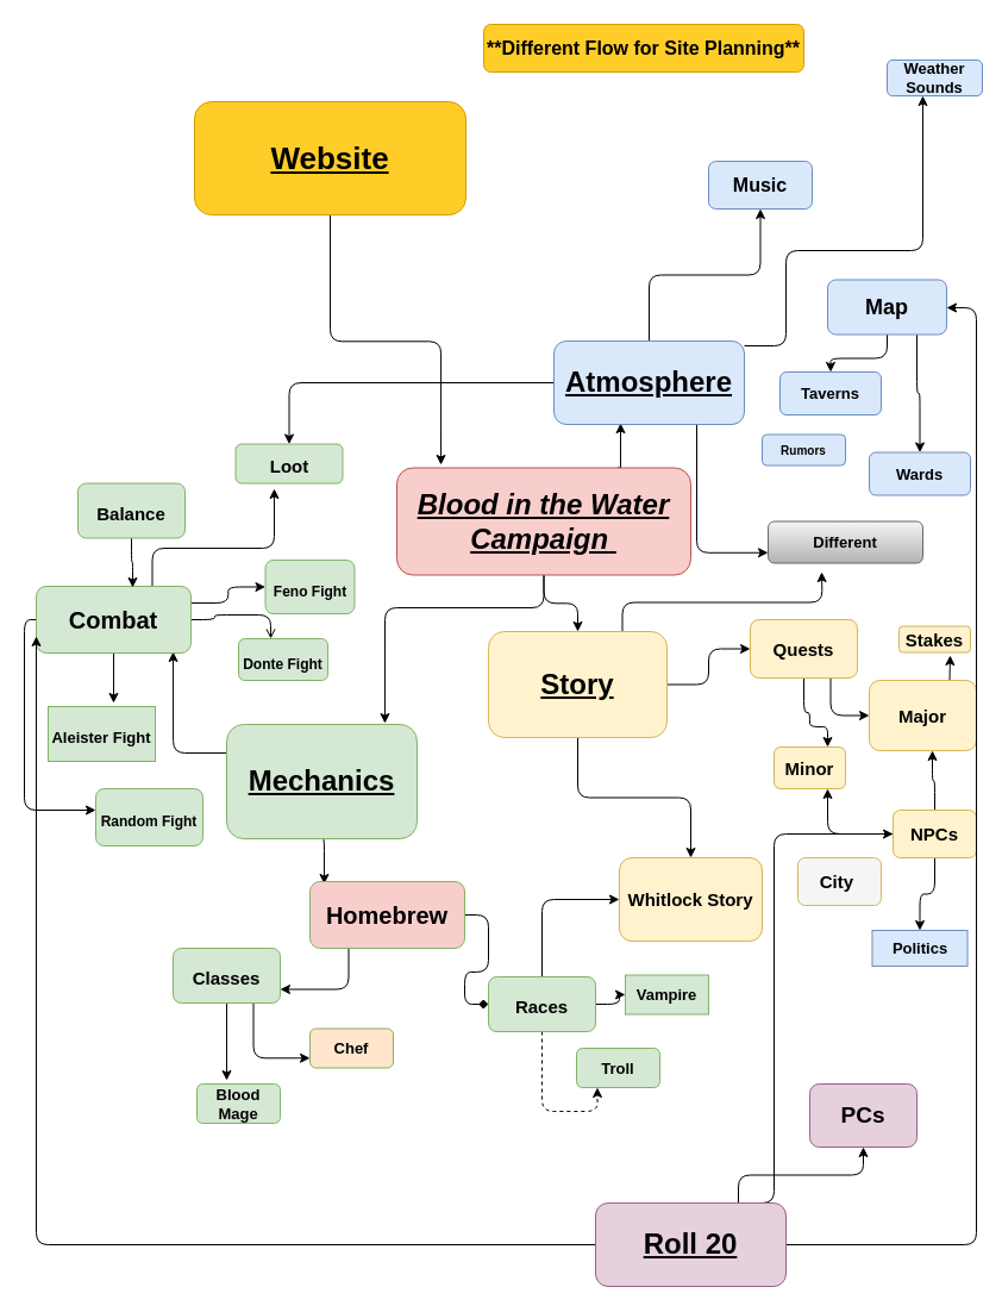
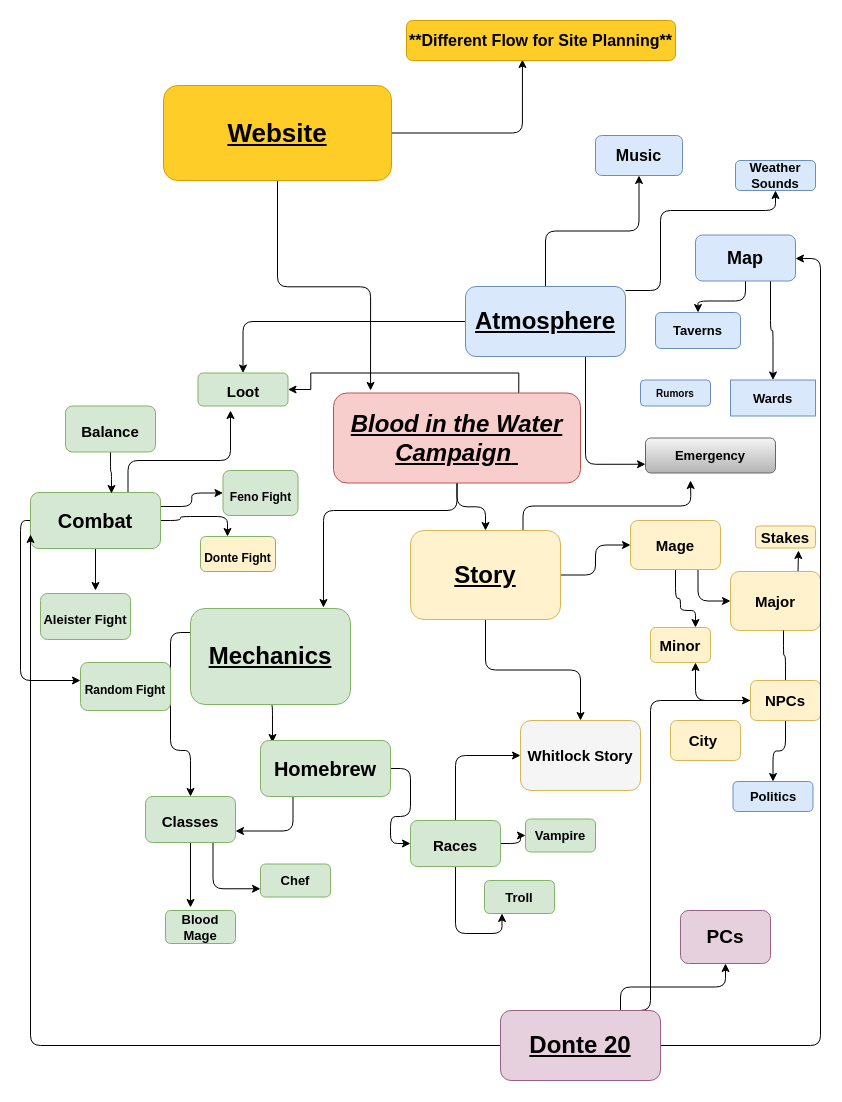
- <mxCell id="64" value="&lt;font style=&quot;font-size: 13px&quot;&gt;Weather Sounds&lt;br style=&quot;font-size: 13px&quot;&gt;&lt;/font&gt;" style="rounded=1;whiteSpace=wrap;html=1;fontSize=13;fillColor=#dae8fc;strokeColor=#6c8ebf;fontStyle=1" vertex="1" parent="1"><mxGeometry x="745" y="50" width="80" height="30" as="geometry" /></mxCell>
+ <mxCell id="64" value="&lt;font style=&quot;font-size: 13px&quot;&gt;Weather Sounds&lt;br style=&quot;font-size: 13px&quot;&gt;&lt;/font&gt;" style="rounded=1;whiteSpace=wrap;html=1;fontSize=13;fillColor=#dae8fc;strokeColor=#6c8ebf;fontStyle=1" vertex="1" parent="1"><mxGeometry x="735" y="160" width="80" height="30" as="geometry" /></mxCell>
+ <mxCell id="69" style="edgeStyle=orthogonalEdgeStyle;rounded=1;orthogonalLoop=1;jettySize=auto;html=1;fontSize=24;entryX=0.431;entryY=0.975;entryDx=0;entryDy=0;entryPerimeter=0;" edge="1" parent="1" source="70" target="76"><mxGeometry relative="1" as="geometry"><mxPoint x="520" y="70" as="targetPoint" /></mxGeometry></mxCell>
- <mxCell id="62" value="&lt;font style=&quot;font-size: 10px;&quot;&gt;Rumors&lt;br style=&quot;font-size: 10px;&quot;&gt;&lt;/font&gt;" style="rounded=1;whiteSpace=wrap;html=1;fontSize=10;fillColor=#dae8fc;strokeColor=#6c8ebf;fontStyle=1" vertex="1" parent="1"><mxGeometry x="640" y="364.5" width="70" height="26" as="geometry" /></mxCell>
+ <mxCell id="62" value="&lt;font style=&quot;font-size: 10px;&quot;&gt;Rumors&lt;br style=&quot;font-size: 10px;&quot;&gt;&lt;/font&gt;" style="rounded=1;whiteSpace=wrap;html=1;fontSize=10;fillColor=#dae8fc;strokeColor=#6c8ebf;fontStyle=1" vertex="1" parent="1"><mxGeometry x="640" y="379.5" width="70" height="26" as="geometry" /></mxCell>
- <mxCell id="3" style="edgeStyle=orthogonalEdgeStyle;rounded=0;orthogonalLoop=1;jettySize=auto;html=1;exitX=0.75;exitY=0;exitDx=0;exitDy=0;entryX=0.35;entryY=0.986;entryDx=0;entryDy=0;entryPerimeter=0;fontSize=24;" edge="1" parent="1" source="5" target="55"><mxGeometry relative="1" as="geometry" /></mxCell>
+ <mxCell id="3" style="edgeStyle=orthogonalEdgeStyle;rounded=0;orthogonalLoop=1;jettySize=auto;html=1;exitX=0.75;exitY=0;exitDx=0;exitDy=0;fontSize=24;" edge="1" parent="1" source="5" target="66"><mxGeometry relative="1" as="geometry" /></mxCell>
- <mxCell id="59" value="&lt;font style=&quot;font-size: 13px&quot;&gt;Wards&lt;br style=&quot;font-size: 13px&quot;&gt;&lt;/font&gt;" style="rounded=1;whiteSpace=wrap;html=1;fontSize=13;fillColor=#dae8fc;strokeColor=#6c8ebf;fontStyle=1" vertex="1" parent="1"><mxGeometry x="730" y="379.5" width="85" height="36" as="geometry" /></mxCell>
+ <mxCell id="59" value="&lt;font style=&quot;font-size: 13px&quot;&gt;Wards&lt;br style=&quot;font-size: 13px&quot;&gt;&lt;/font&gt;" style="whiteSpace=wrap;html=1;fontSize=13;fillColor=#dae8fc;strokeColor=#6c8ebf;fontStyle=1;rounded=0;" vertex="1" parent="1"><mxGeometry x="730" y="379.5" width="85" height="36" as="geometry" /></mxCell>
- <mxCell id="65" value="&lt;font style=&quot;font-size: 13px&quot;&gt;Different&lt;br style=&quot;font-size: 13px&quot;&gt;&lt;/font&gt;" style="rounded=1;whiteSpace=wrap;html=1;fontSize=13;fillColor=#f5f5f5;fontStyle=1;gradientColor=#b3b3b3;strokeColor=#666666;" vertex="1" parent="1"><mxGeometry x="645" y="437.5" width="130" height="35" as="geometry" /></mxCell>
+ <mxCell id="65" value="&lt;font style=&quot;font-size: 13px&quot;&gt;Emergency&lt;br style=&quot;font-size: 13px&quot;&gt;&lt;/font&gt;" style="rounded=1;whiteSpace=wrap;html=1;fontSize=13;fillColor=#f5f5f5;fontStyle=1;gradientColor=#b3b3b3;strokeColor=#666666;" vertex="1" parent="1"><mxGeometry x="645" y="437.5" width="130" height="35" as="geometry" /></mxCell>
- <mxCell id="40" style="edgeStyle=orthogonalEdgeStyle;rounded=1;orthogonalLoop=1;jettySize=auto;html=1;entryX=0.36;entryY=0;entryDx=0;entryDy=0;entryPerimeter=0;fontSize=24;endArrow=open;" edge="1" parent="1" source="44" target="49"><mxGeometry relative="1" as="geometry" /></mxCell>
+ <mxCell id="40" style="edgeStyle=orthogonalEdgeStyle;rounded=1;orthogonalLoop=1;jettySize=auto;html=1;entryX=0.36;entryY=0;entryDx=0;entryDy=0;entryPerimeter=0;fontSize=24;" edge="1" parent="1" source="44" target="49"><mxGeometry relative="1" as="geometry" /></mxCell>
- <mxCell id="13" value="Quests" style="rounded=1;whiteSpace=wrap;html=1;fillColor=#fff2cc;strokeColor=#d6b656;fontStyle=1;fontSize=15;" vertex="1" parent="1"><mxGeometry x="630" y="520" width="90" height="49" as="geometry" /></mxCell>
+ <mxCell id="13" value="Mage" style="rounded=1;whiteSpace=wrap;html=1;fillColor=#fff2cc;strokeColor=#d6b656;fontStyle=1;fontSize=15;" vertex="1" parent="1"><mxGeometry x="630" y="520" width="90" height="49" as="geometry" /></mxCell>
- <mxCell id="49" value="&lt;font&gt;&lt;font style=&quot;font-size: 12px&quot;&gt;Donte Fight&lt;/font&gt;&lt;br&gt;&lt;/font&gt;" style="rounded=1;whiteSpace=wrap;html=1;fontSize=24;fillColor=#d5e8d4;strokeColor=#82b366;fontStyle=1" vertex="1" parent="1"><mxGeometry x="200" y="536" width="75" height="35" as="geometry" /></mxCell>
+ <mxCell id="49" value="&lt;font&gt;&lt;font style=&quot;font-size: 12px&quot;&gt;Donte Fight&lt;/font&gt;&lt;br&gt;&lt;/font&gt;" style="rounded=1;whiteSpace=wrap;html=1;fontSize=24;fillColor=#fff2cc;strokeColor=#82b366;fontStyle=1;" vertex="1" parent="1"><mxGeometry x="200" y="536" width="75" height="35" as="geometry" /></mxCell>
- <mxCell id="22" style="edgeStyle=orthogonalEdgeStyle;rounded=1;orthogonalLoop=1;jettySize=auto;html=1;exitX=0;exitY=0.25;exitDx=0;exitDy=0;entryX=0.885;entryY=0.982;entryDx=0;entryDy=0;entryPerimeter=0;fontSize=24;strokeColor=#000000;" edge="1" parent="1" source="24" target="44"><mxGeometry relative="1" as="geometry" /></mxCell>
+ <mxCell id="22" style="edgeStyle=orthogonalEdgeStyle;rounded=1;orthogonalLoop=1;jettySize=auto;html=1;exitX=0;exitY=0.25;exitDx=0;exitDy=0;fontSize=24;strokeColor=#000000;" edge="1" parent="1" source="24" target="27"><mxGeometry relative="1" as="geometry" /></mxCell>
- <mxCell id="47" value="&lt;font&gt;&lt;font style=&quot;font-size: 13px&quot;&gt;Aleister Fight&lt;/font&gt;&lt;br&gt;&lt;/font&gt;" style="whiteSpace=wrap;html=1;fontSize=24;fillColor=#d5e8d4;strokeColor=#82b366;fontStyle=1;rounded=0;" vertex="1" parent="1"><mxGeometry x="40" y="593" width="90" height="46" as="geometry" /></mxCell>
+ <mxCell id="47" value="&lt;font&gt;&lt;font style=&quot;font-size: 13px&quot;&gt;Aleister Fight&lt;/font&gt;&lt;br&gt;&lt;/font&gt;" style="rounded=1;whiteSpace=wrap;html=1;fontSize=24;fillColor=#d5e8d4;strokeColor=#82b366;fontStyle=1" vertex="1" parent="1"><mxGeometry x="40" y="593" width="90" height="46" as="geometry" /></mxCell>
- <mxCell id="18" style="edgeStyle=orthogonalEdgeStyle;rounded=1;orthogonalLoop=1;jettySize=auto;html=1;exitX=0.5;exitY=0;exitDx=0;exitDy=0;entryX=0.589;entryY=1;entryDx=0;entryDy=0;entryPerimeter=0;fontSize=24;" edge="1" parent="1" source="21" target="16"><mxGeometry relative="1" as="geometry" /></mxCell>
+ <mxCell id="18" style="edgeStyle=orthogonalEdgeStyle;rounded=1;orthogonalLoop=1;jettySize=auto;html=1;exitX=0.5;exitY=0;exitDx=0;exitDy=0;entryX=0.589;entryY=1;entryDx=0;entryDy=0;entryPerimeter=0;fontSize=24;endArrow=none;" edge="1" parent="1" source="21" target="16"><mxGeometry relative="1" as="geometry" /></mxCell>
- <mxCell id="10" value="City&amp;nbsp;" style="rounded=1;whiteSpace=wrap;html=1;fillColor=#f5f5f5;strokeColor=#d6b656;fontStyle=1;fontSize=15;" vertex="1" parent="1"><mxGeometry x="670" y="720" width="70" height="40" as="geometry" /></mxCell>
+ <mxCell id="10" value="City&amp;nbsp;" style="rounded=1;whiteSpace=wrap;html=1;fillColor=#fff2cc;strokeColor=#d6b656;fontStyle=1;fontSize=15;" vertex="1" parent="1"><mxGeometry x="670" y="720" width="70" height="40" as="geometry" /></mxCell>
- <mxCell id="14" value="Whitlock Story" style="rounded=1;whiteSpace=wrap;html=1;fillColor=#fff2cc;strokeColor=#d6b656;fontStyle=1;fontSize=15;" vertex="1" parent="1"><mxGeometry x="520" y="720" width="120" height="70" as="geometry" /></mxCell>
+ <mxCell id="14" value="Whitlock Story" style="rounded=1;whiteSpace=wrap;html=1;fillColor=#f5f5f5;strokeColor=#d6b656;fontStyle=1;fontSize=15;" vertex="1" parent="1"><mxGeometry x="520" y="720" width="120" height="70" as="geometry" /></mxCell>
- <mxCell id="30" value="&lt;font style=&quot;font-size: 20px&quot;&gt;Homebrew&lt;br&gt;&lt;/font&gt;" style="rounded=1;whiteSpace=wrap;html=1;fontSize=24;fillColor=#f8cecc;strokeColor=#82b366;fontStyle=1;" vertex="1" parent="1"><mxGeometry x="260" y="740" width="130" height="56" as="geometry" /></mxCell>
+ <mxCell id="30" value="&lt;font style=&quot;font-size: 20px&quot;&gt;Homebrew&lt;br&gt;&lt;/font&gt;" style="rounded=1;whiteSpace=wrap;html=1;fontSize=24;fillColor=#d5e8d4;strokeColor=#82b366;fontStyle=1" vertex="1" parent="1"><mxGeometry x="260" y="740" width="130" height="56" as="geometry" /></mxCell>
- <mxCell id="61" value="&lt;font style=&quot;font-size: 13px&quot;&gt;Politics&lt;br style=&quot;font-size: 13px&quot;&gt;&lt;/font&gt;" style="whiteSpace=wrap;html=1;fontSize=13;fillColor=#dae8fc;strokeColor=#6c8ebf;fontStyle=1;rounded=0;" vertex="1" parent="1"><mxGeometry x="732.5" y="781" width="80" height="30" as="geometry" /></mxCell>
+ <mxCell id="61" value="&lt;font style=&quot;font-size: 13px&quot;&gt;Politics&lt;br style=&quot;font-size: 13px&quot;&gt;&lt;/font&gt;" style="rounded=1;whiteSpace=wrap;html=1;fontSize=13;fillColor=#dae8fc;strokeColor=#6c8ebf;fontStyle=1" vertex="1" parent="1"><mxGeometry x="732.5" y="781" width="80" height="30" as="geometry" /></mxCell>
- <mxCell id="35" value="&lt;font style=&quot;font-size: 13px;&quot;&gt;Vampire&lt;br style=&quot;font-size: 13px;&quot;&gt;&lt;/font&gt;" style="whiteSpace=wrap;html=1;fontSize=13;fillColor=#d5e8d4;strokeColor=#82b366;fontStyle=1;rounded=0;" vertex="1" parent="1"><mxGeometry x="525" y="818.5" width="70" height="33" as="geometry" /></mxCell>
+ <mxCell id="35" value="&lt;font style=&quot;font-size: 13px;&quot;&gt;Vampire&lt;br style=&quot;font-size: 13px;&quot;&gt;&lt;/font&gt;" style="rounded=1;whiteSpace=wrap;html=1;fontSize=13;fillColor=#d5e8d4;strokeColor=#82b366;fontStyle=1" vertex="1" parent="1"><mxGeometry x="525" y="818.5" width="70" height="33" as="geometry" /></mxCell>
- <mxCell id="28" style="edgeStyle=orthogonalEdgeStyle;rounded=1;orthogonalLoop=1;jettySize=auto;html=1;entryX=0;entryY=0.5;entryDx=0;entryDy=0;fontSize=24;endArrow=diamond;" edge="1" parent="1" source="30" target="34"><mxGeometry relative="1" as="geometry" /></mxCell>
+ <mxCell id="28" style="edgeStyle=orthogonalEdgeStyle;rounded=1;orthogonalLoop=1;jettySize=auto;html=1;entryX=0;entryY=0.5;entryDx=0;entryDy=0;fontSize=24;" edge="1" parent="1" source="30" target="34"><mxGeometry relative="1" as="geometry" /></mxCell>
- <mxCell id="38" value="&lt;font style=&quot;font-size: 13px&quot;&gt;Chef&lt;br style=&quot;font-size: 13px&quot;&gt;&lt;/font&gt;" style="rounded=1;whiteSpace=wrap;html=1;fontSize=13;fillColor=#ffe6cc;strokeColor=#82b366;fontStyle=1;" vertex="1" parent="1"><mxGeometry x="260" y="863.5" width="70" height="33" as="geometry" /></mxCell>
+ <mxCell id="38" value="&lt;font style=&quot;font-size: 13px&quot;&gt;Chef&lt;br style=&quot;font-size: 13px&quot;&gt;&lt;/font&gt;" style="rounded=1;whiteSpace=wrap;html=1;fontSize=13;fillColor=#d5e8d4;strokeColor=#82b366;fontStyle=1" vertex="1" parent="1"><mxGeometry x="260" y="863.5" width="70" height="33" as="geometry" /></mxCell>
- <mxCell id="32" style="edgeStyle=orthogonalEdgeStyle;rounded=1;orthogonalLoop=1;jettySize=auto;html=1;entryX=0.25;entryY=1;entryDx=0;entryDy=0;fontSize=24;dashed=1;" edge="1" parent="1" source="34" target="37"><mxGeometry relative="1" as="geometry" /></mxCell>
+ <mxCell id="32" style="edgeStyle=orthogonalEdgeStyle;rounded=1;orthogonalLoop=1;jettySize=auto;html=1;entryX=0.25;entryY=1;entryDx=0;entryDy=0;fontSize=24;" edge="1" parent="1" source="34" target="37"><mxGeometry relative="1" as="geometry" /></mxCell>
- <mxCell id="75" value="&lt;font style=&quot;font-size: 24px&quot;&gt;Roll 20&lt;br style=&quot;font-size: 24px&quot;&gt;&lt;/font&gt;" style="rounded=1;whiteSpace=wrap;html=1;fontSize=24;fillColor=#e6d0de;strokeColor=#996185;fontStyle=5;gradientColor=none;" vertex="1" parent="1"><mxGeometry x="500" y="1010" width="160" height="70" as="geometry" /></mxCell>
+ <mxCell id="75" value="&lt;font style=&quot;font-size: 24px&quot;&gt;Donte 20&lt;br style=&quot;font-size: 24px&quot;&gt;&lt;/font&gt;" style="rounded=1;whiteSpace=wrap;html=1;fontSize=24;fillColor=#e6d0de;strokeColor=#996185;fontStyle=5;gradientColor=none;" vertex="1" parent="1"><mxGeometry x="500" y="1010" width="160" height="70" as="geometry" /></mxCell>
